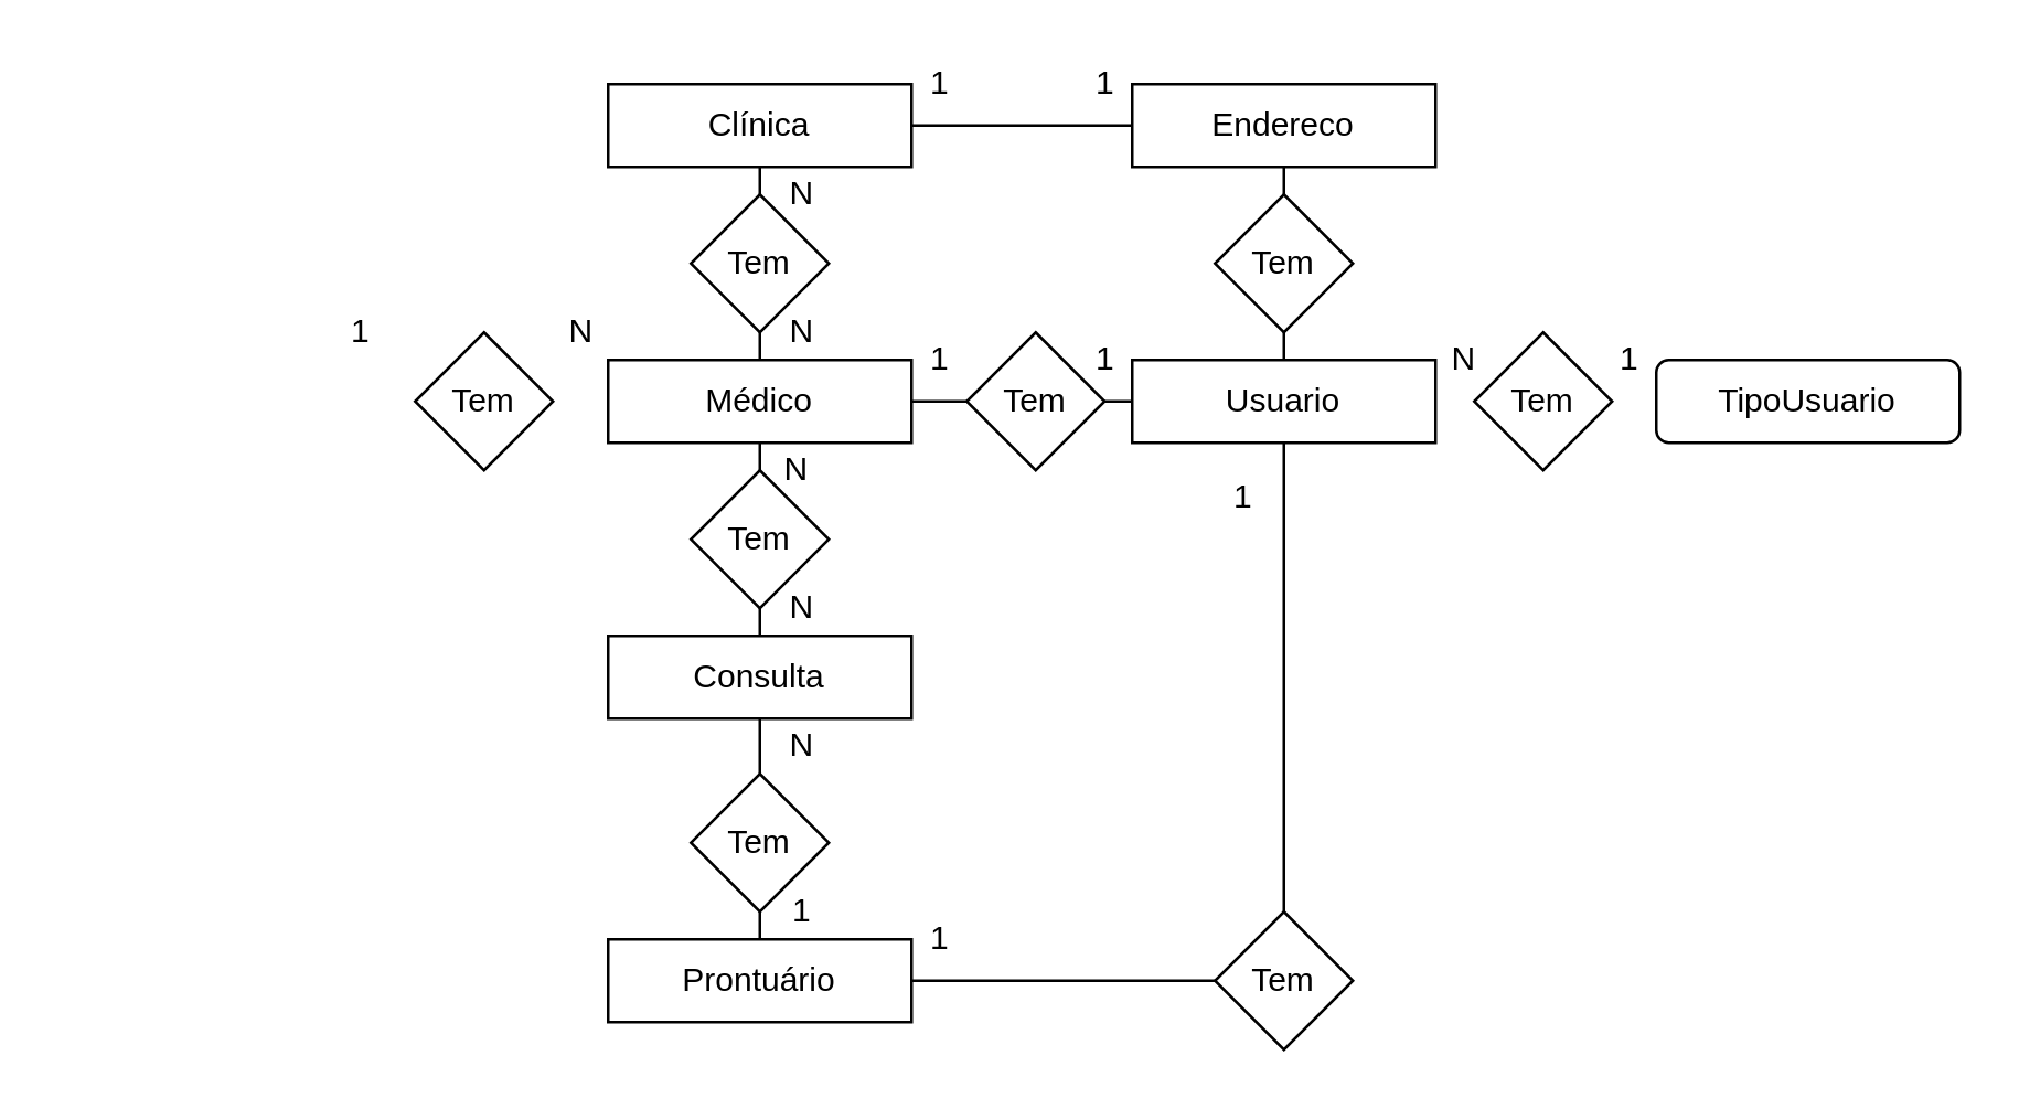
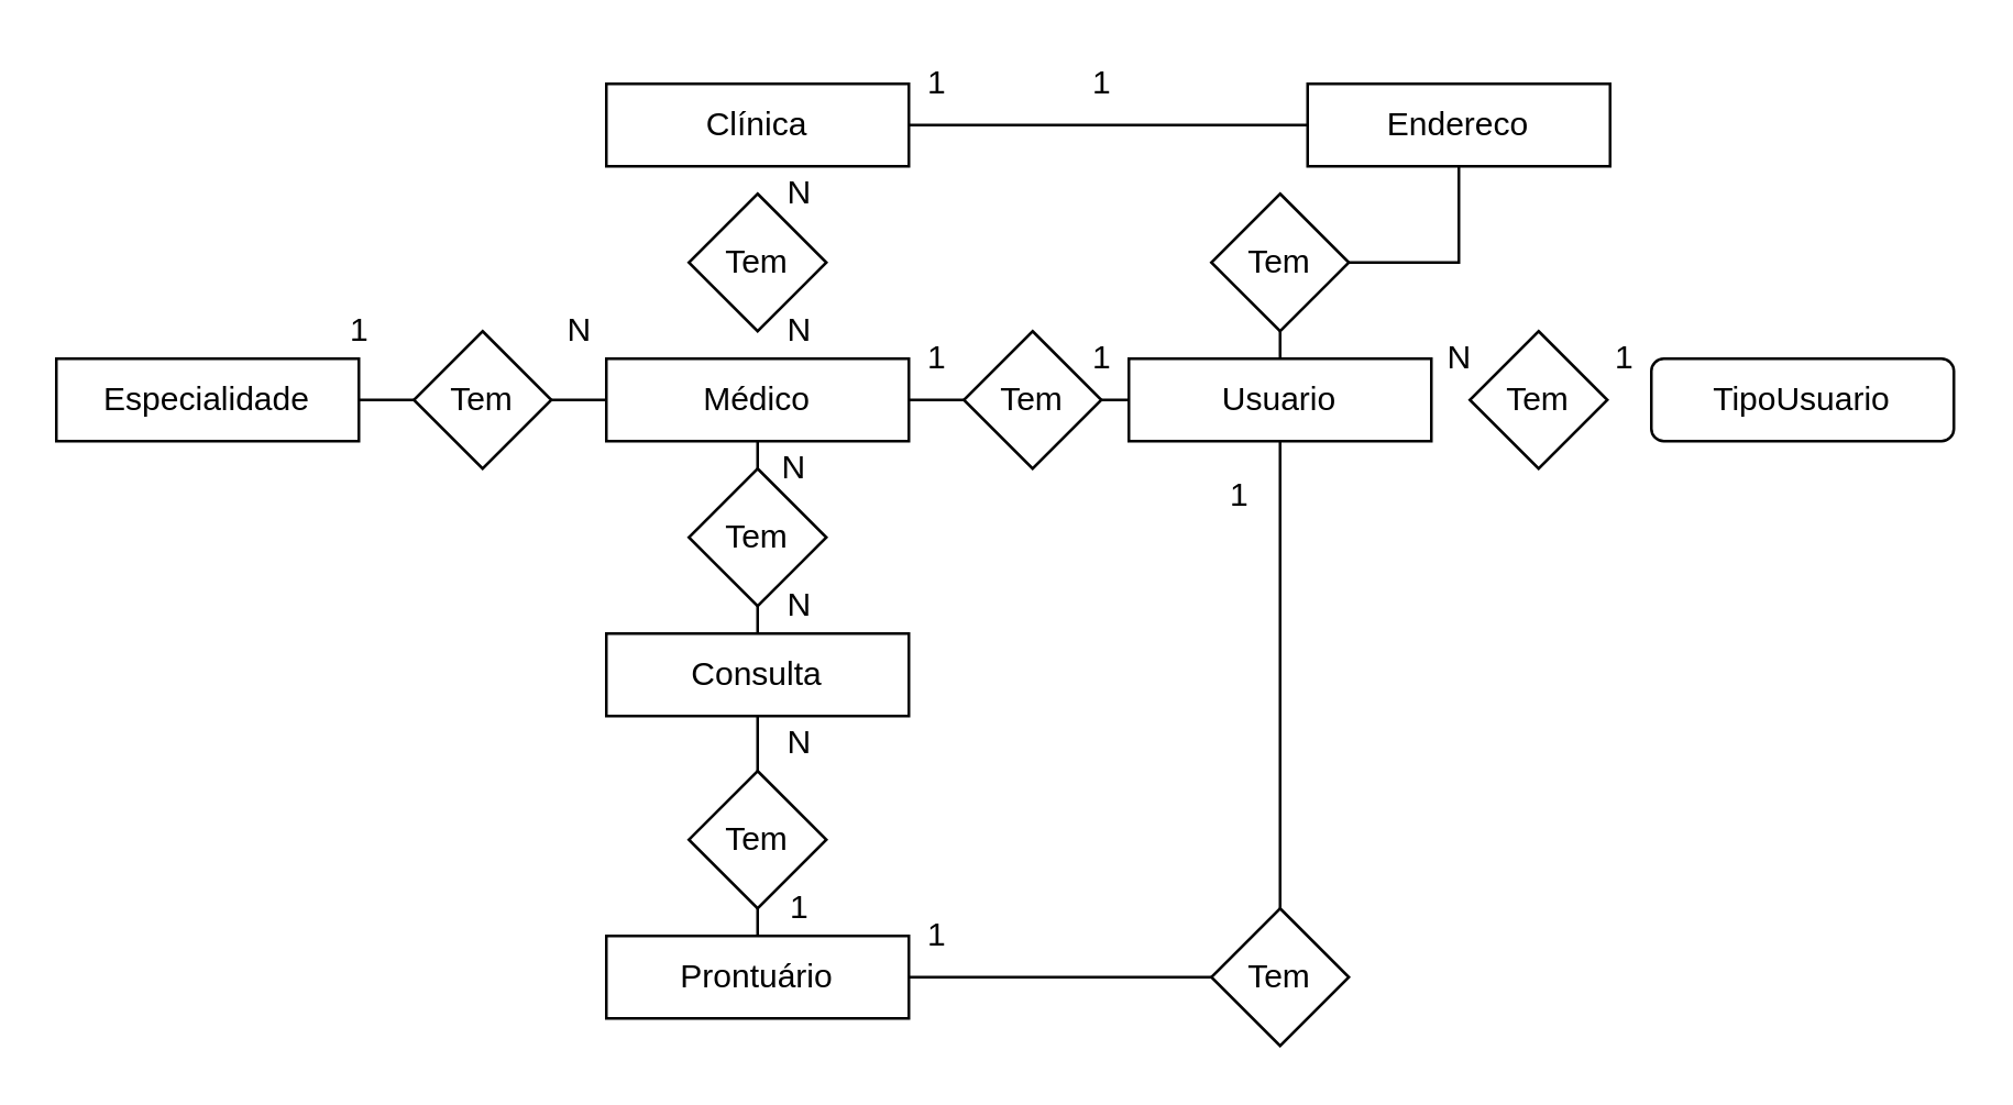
- <mxCell id="41" value="Endereco" style="rounded=0;whiteSpace=wrap;html=1;" parent="1" vertex="1"><mxGeometry x="410" y="30" width="110" height="30" as="geometry" /></mxCell>
+ <mxCell id="41" value="Endereco" style="rounded=0;whiteSpace=wrap;html=1;" parent="1" vertex="1"><mxGeometry x="475" y="30" width="110" height="30" as="geometry" /></mxCell>
- <mxCell id="6" style="edgeStyle=orthogonalEdgeStyle;rounded=0;orthogonalLoop=1;jettySize=auto;html=1;entryX=0.5;entryY=1;entryDx=0;entryDy=0;endArrow=none;endFill=0;" parent="1" source="7" target="3" edge="1"><mxGeometry relative="1" as="geometry" /></mxCell>
+ <mxCell id="10" value="Especialidade" style="rounded=0;whiteSpace=wrap;html=1;" parent="1" vertex="1"><mxGeometry x="20" y="130" width="110" height="30" as="geometry" /></mxCell>
+ <mxCell id="9" style="edgeStyle=orthogonalEdgeStyle;rounded=0;orthogonalLoop=1;jettySize=auto;html=1;entryX=0;entryY=0.5;entryDx=0;entryDy=0;endArrow=none;endFill=0;" parent="1" source="10" target="7" edge="1"><mxGeometry relative="1" as="geometry" /></mxCell>
